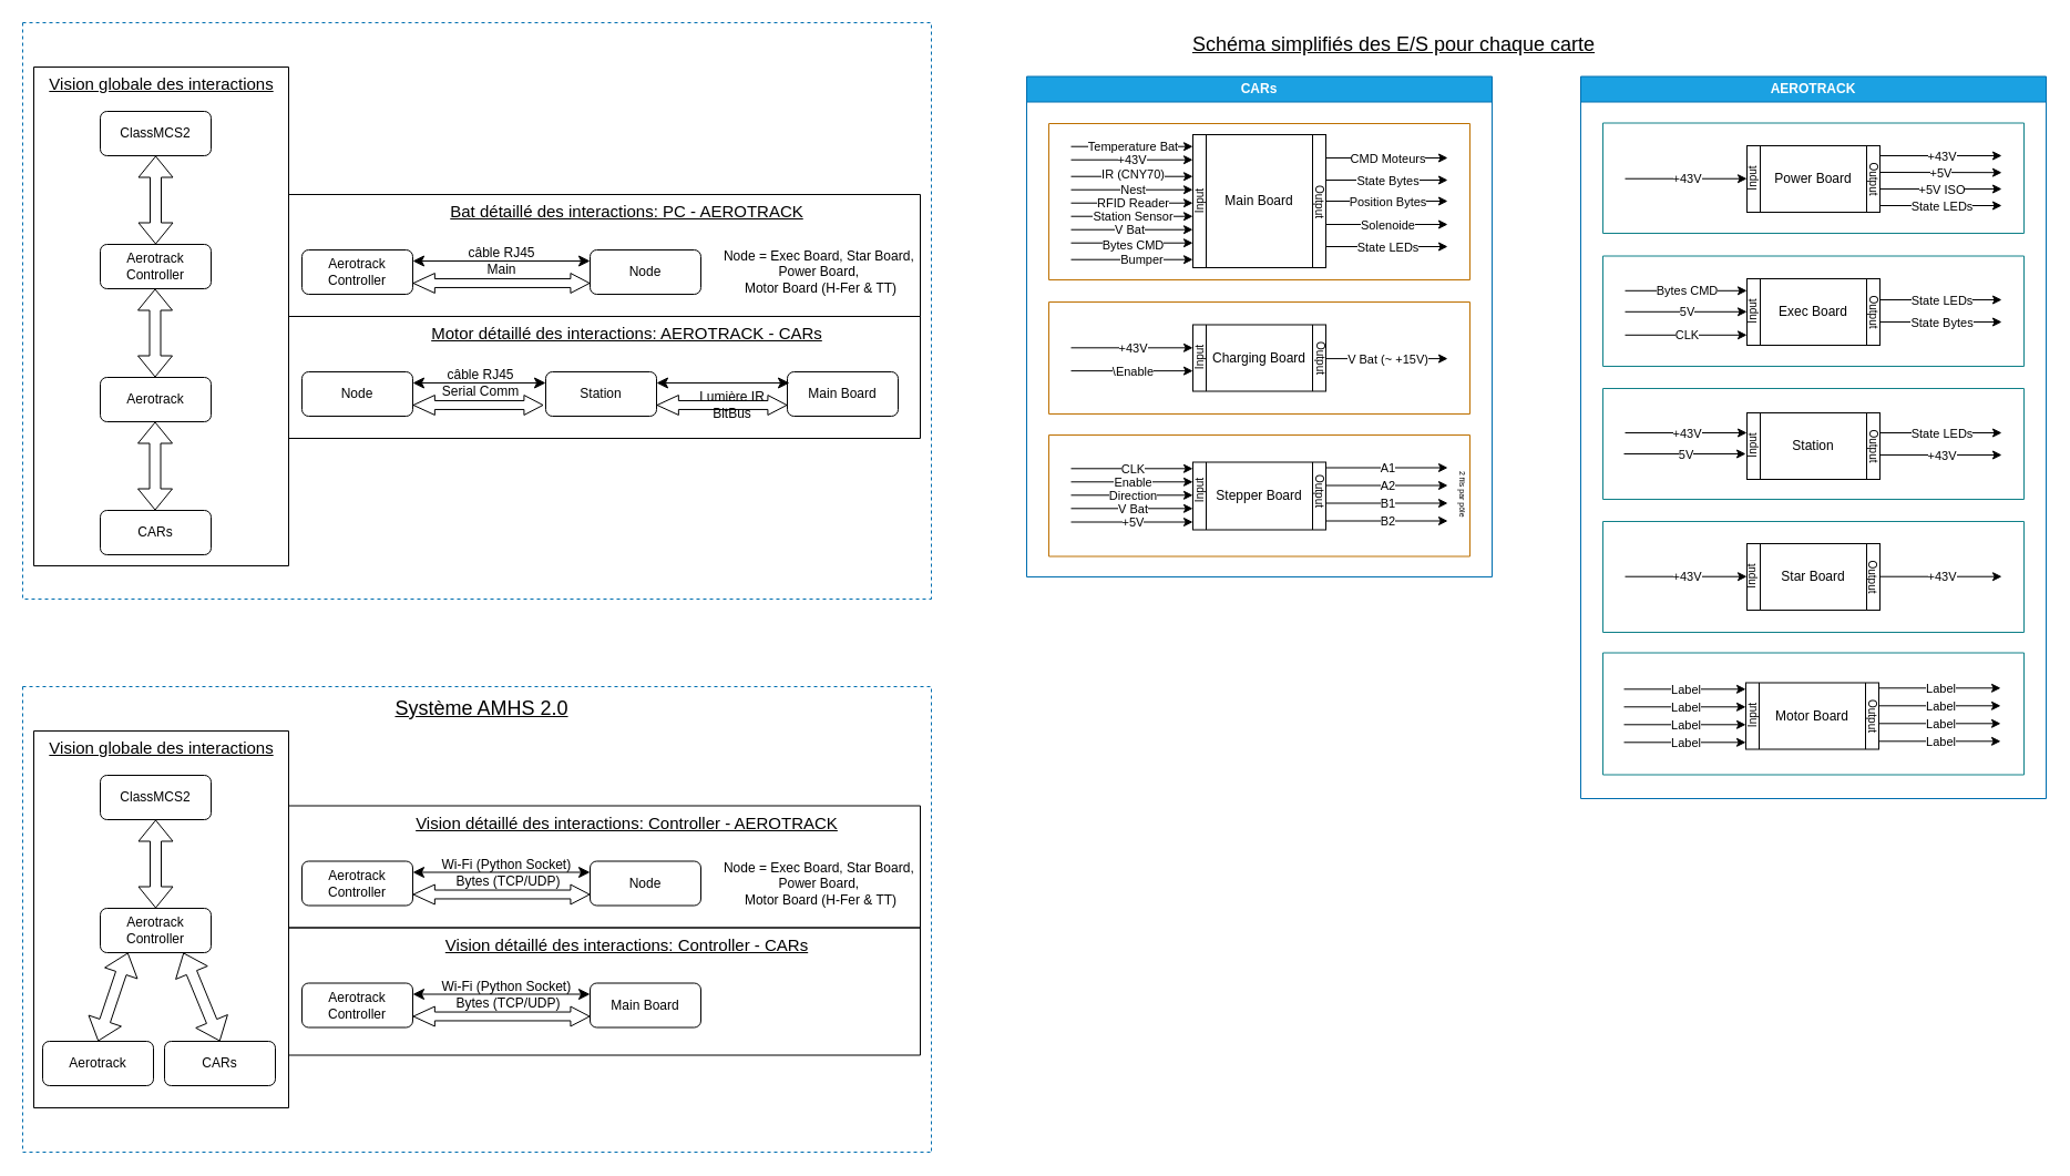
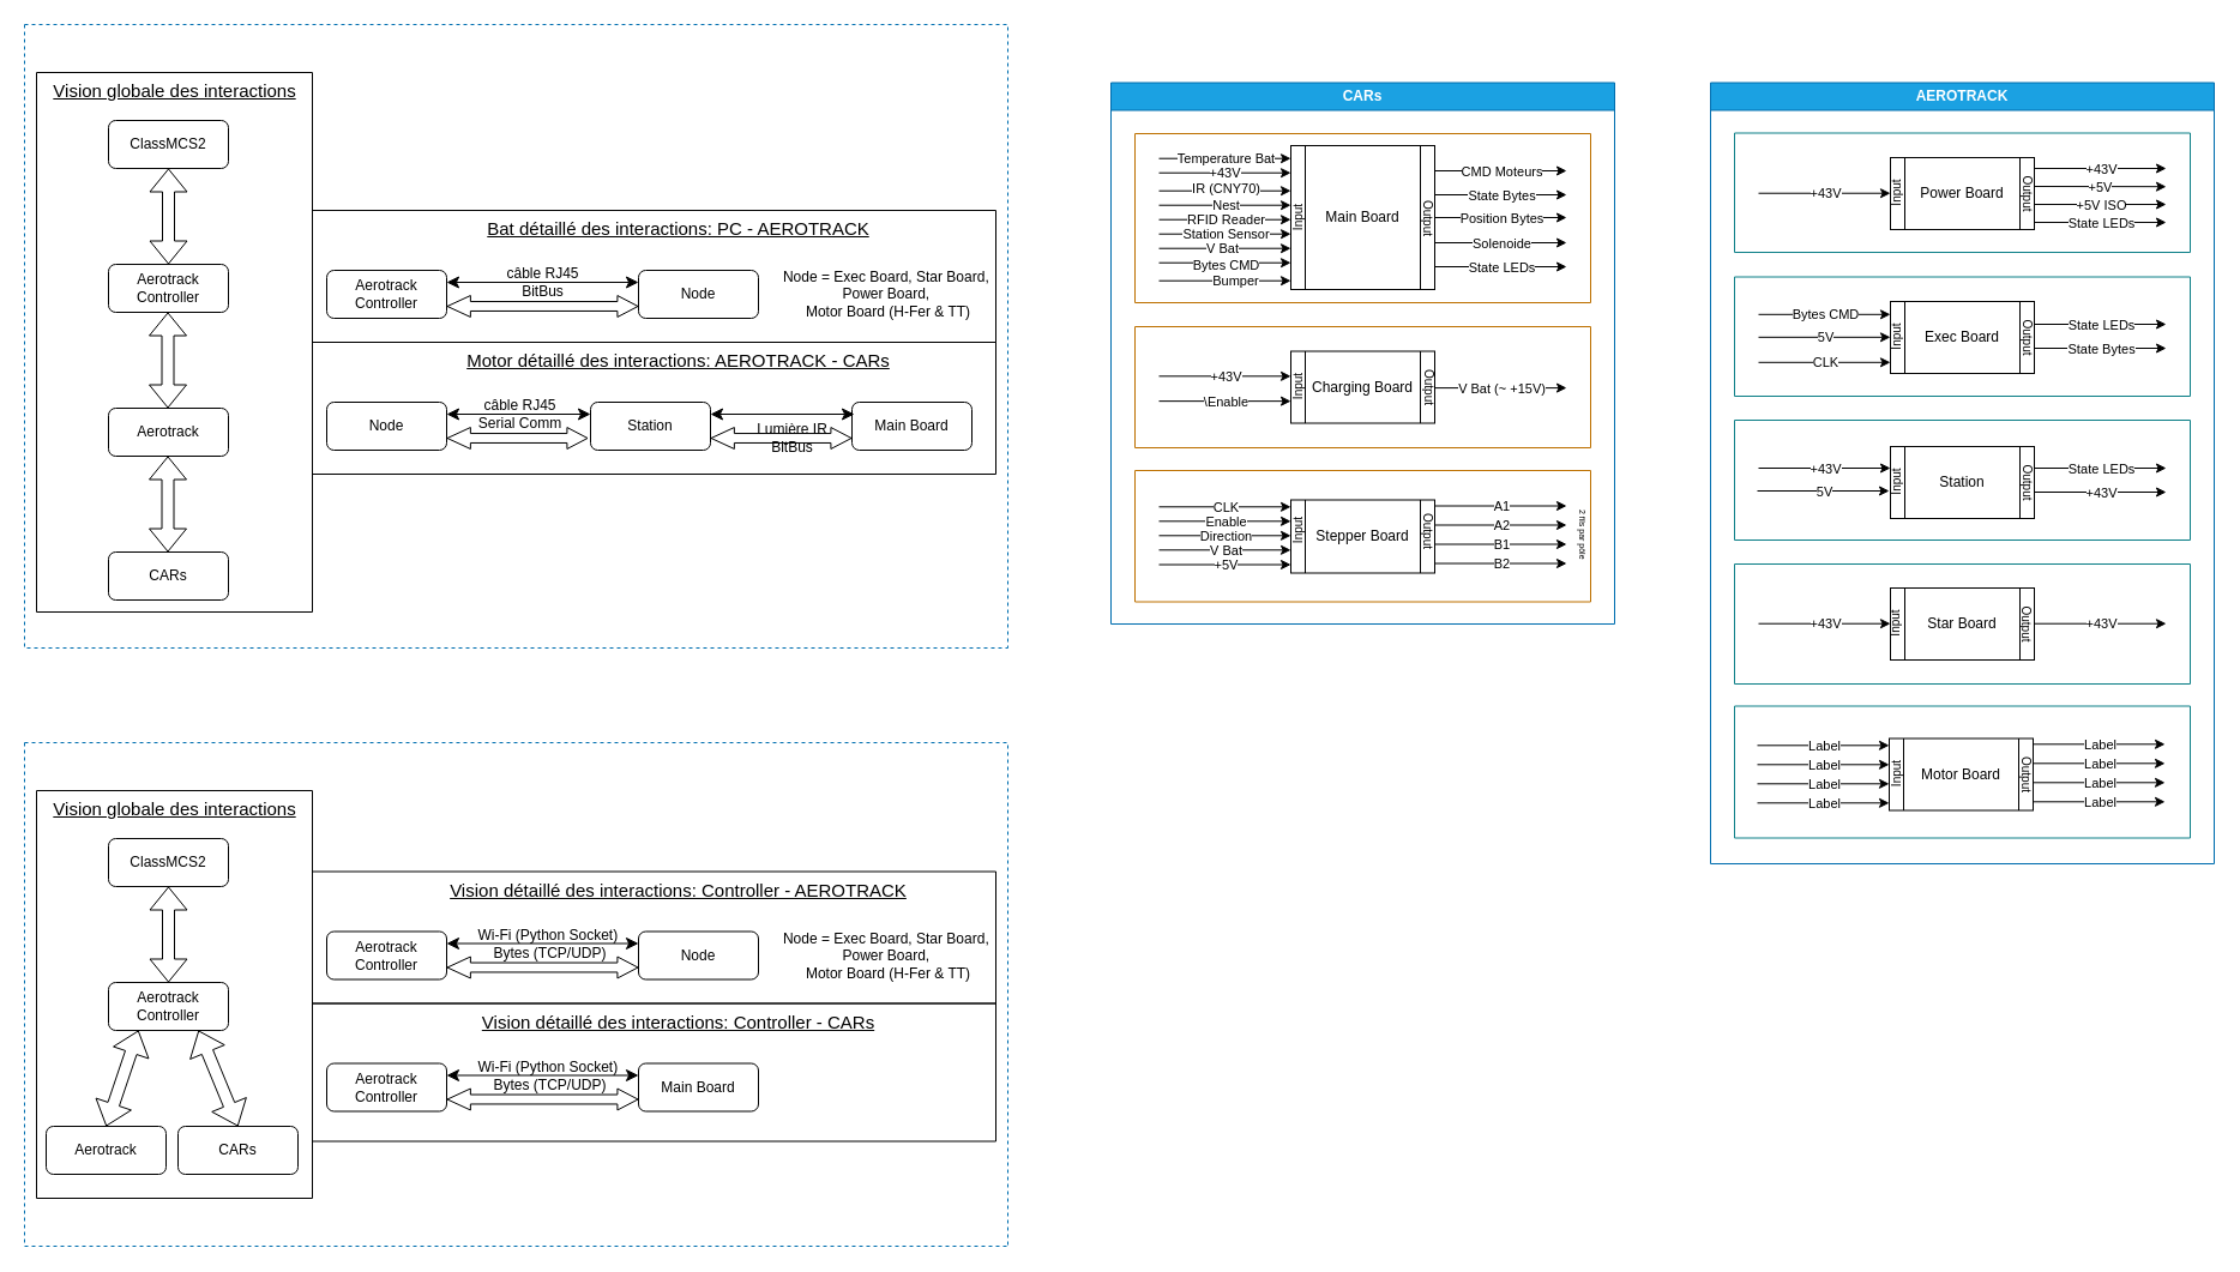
- <mxCell id="59" value="&lt;font style=&quot;font-size: 18px;&quot;&gt;&lt;u&gt;Schéma simplifiés des E/S pour chaque carte&lt;/u&gt;&lt;/font&gt;" style="text;html=1;align=center;verticalAlign=middle;resizable=0;points=[];autosize=1;strokeColor=none;fillColor=none;" parent="1" vertex="1"><mxGeometry x="1062" y="20" width="390" height="40" as="geometry" /></mxCell>
- <mxCell id="18" value="câble RJ45&lt;br&gt;Main" style="text;html=1;align=center;verticalAlign=middle;resizable=0;points=[];autosize=1;strokeColor=none;fillColor=none;" parent="1" vertex="1"><mxGeometry x="412" y="215" width="80" height="40" as="geometry" /></mxCell>
+ <mxCell id="18" value="câble RJ45&lt;br&gt;BitBus" style="text;html=1;align=center;verticalAlign=middle;resizable=0;points=[];autosize=1;strokeColor=none;fillColor=none;" parent="1" vertex="1"><mxGeometry x="412" y="215" width="80" height="40" as="geometry" /></mxCell>
- <mxCell id="36" value="&lt;font style=&quot;font-size: 18px;&quot;&gt;&lt;u&gt;Système AMHS 2.0&lt;/u&gt;&lt;/font&gt;" style="text;html=1;align=center;verticalAlign=middle;resizable=0;points=[];autosize=1;strokeColor=none;fillColor=none;" parent="1" vertex="1"><mxGeometry x="344" y="619" width="180" height="40" as="geometry" /></mxCell>
